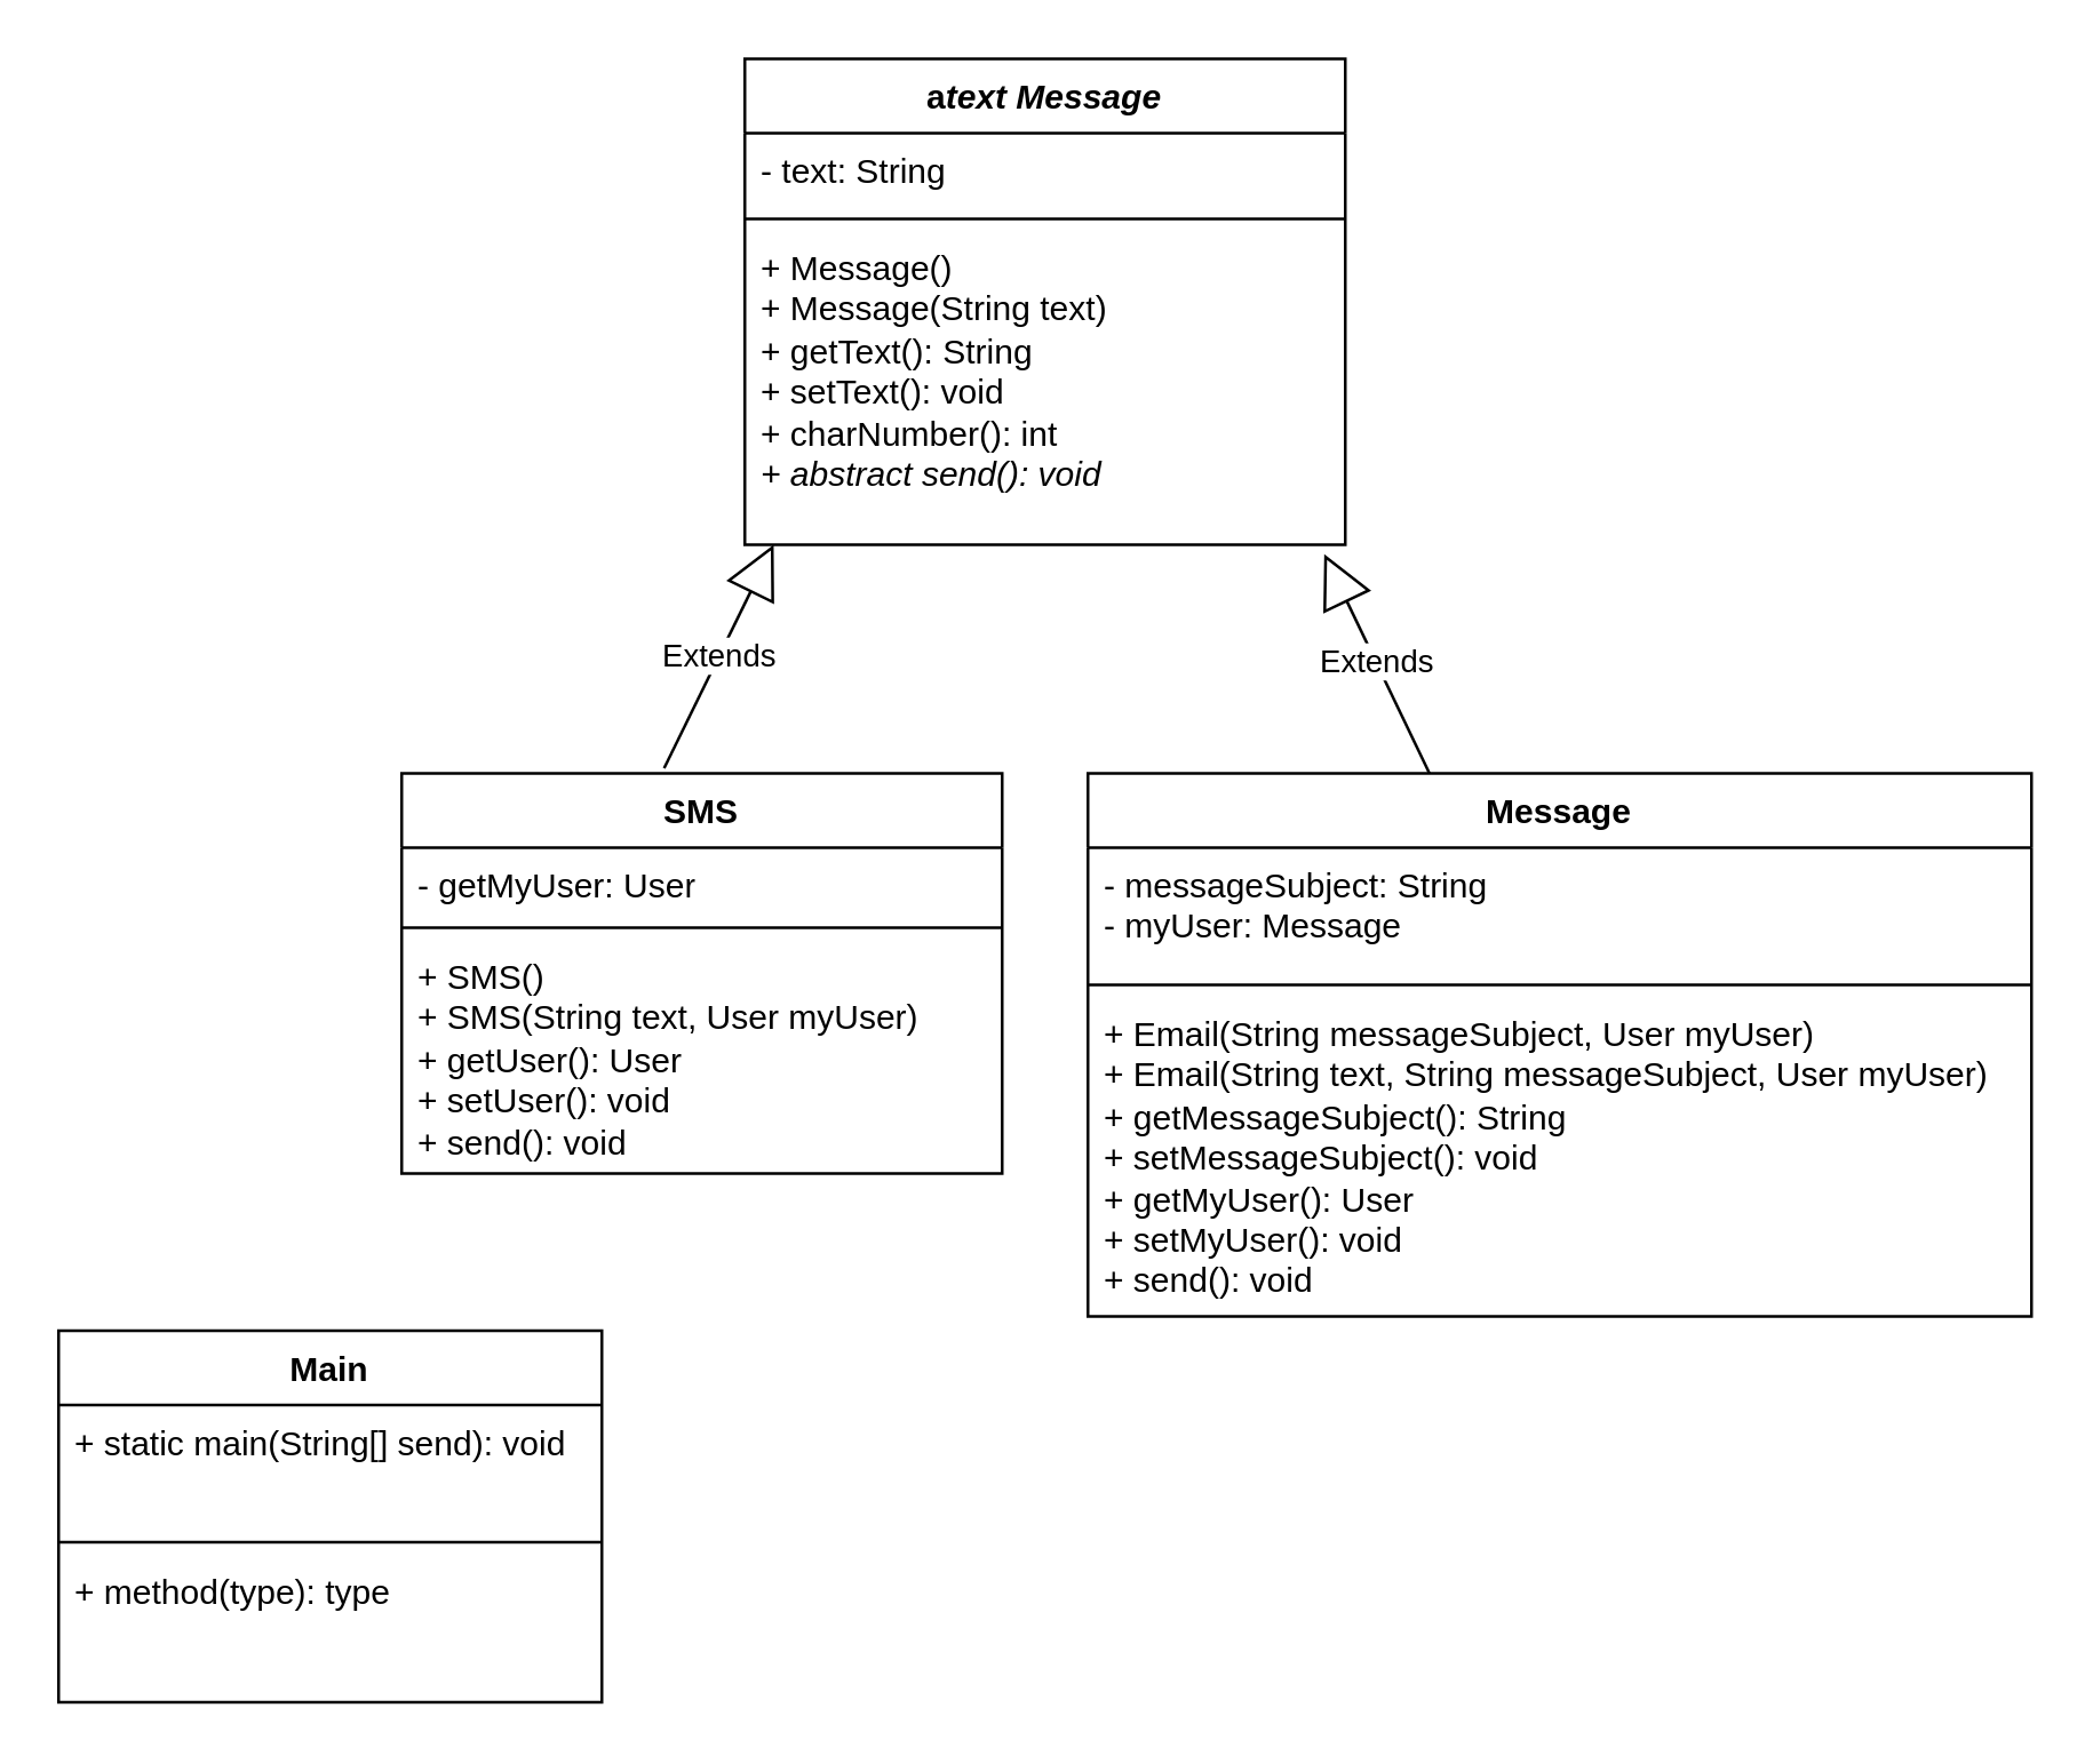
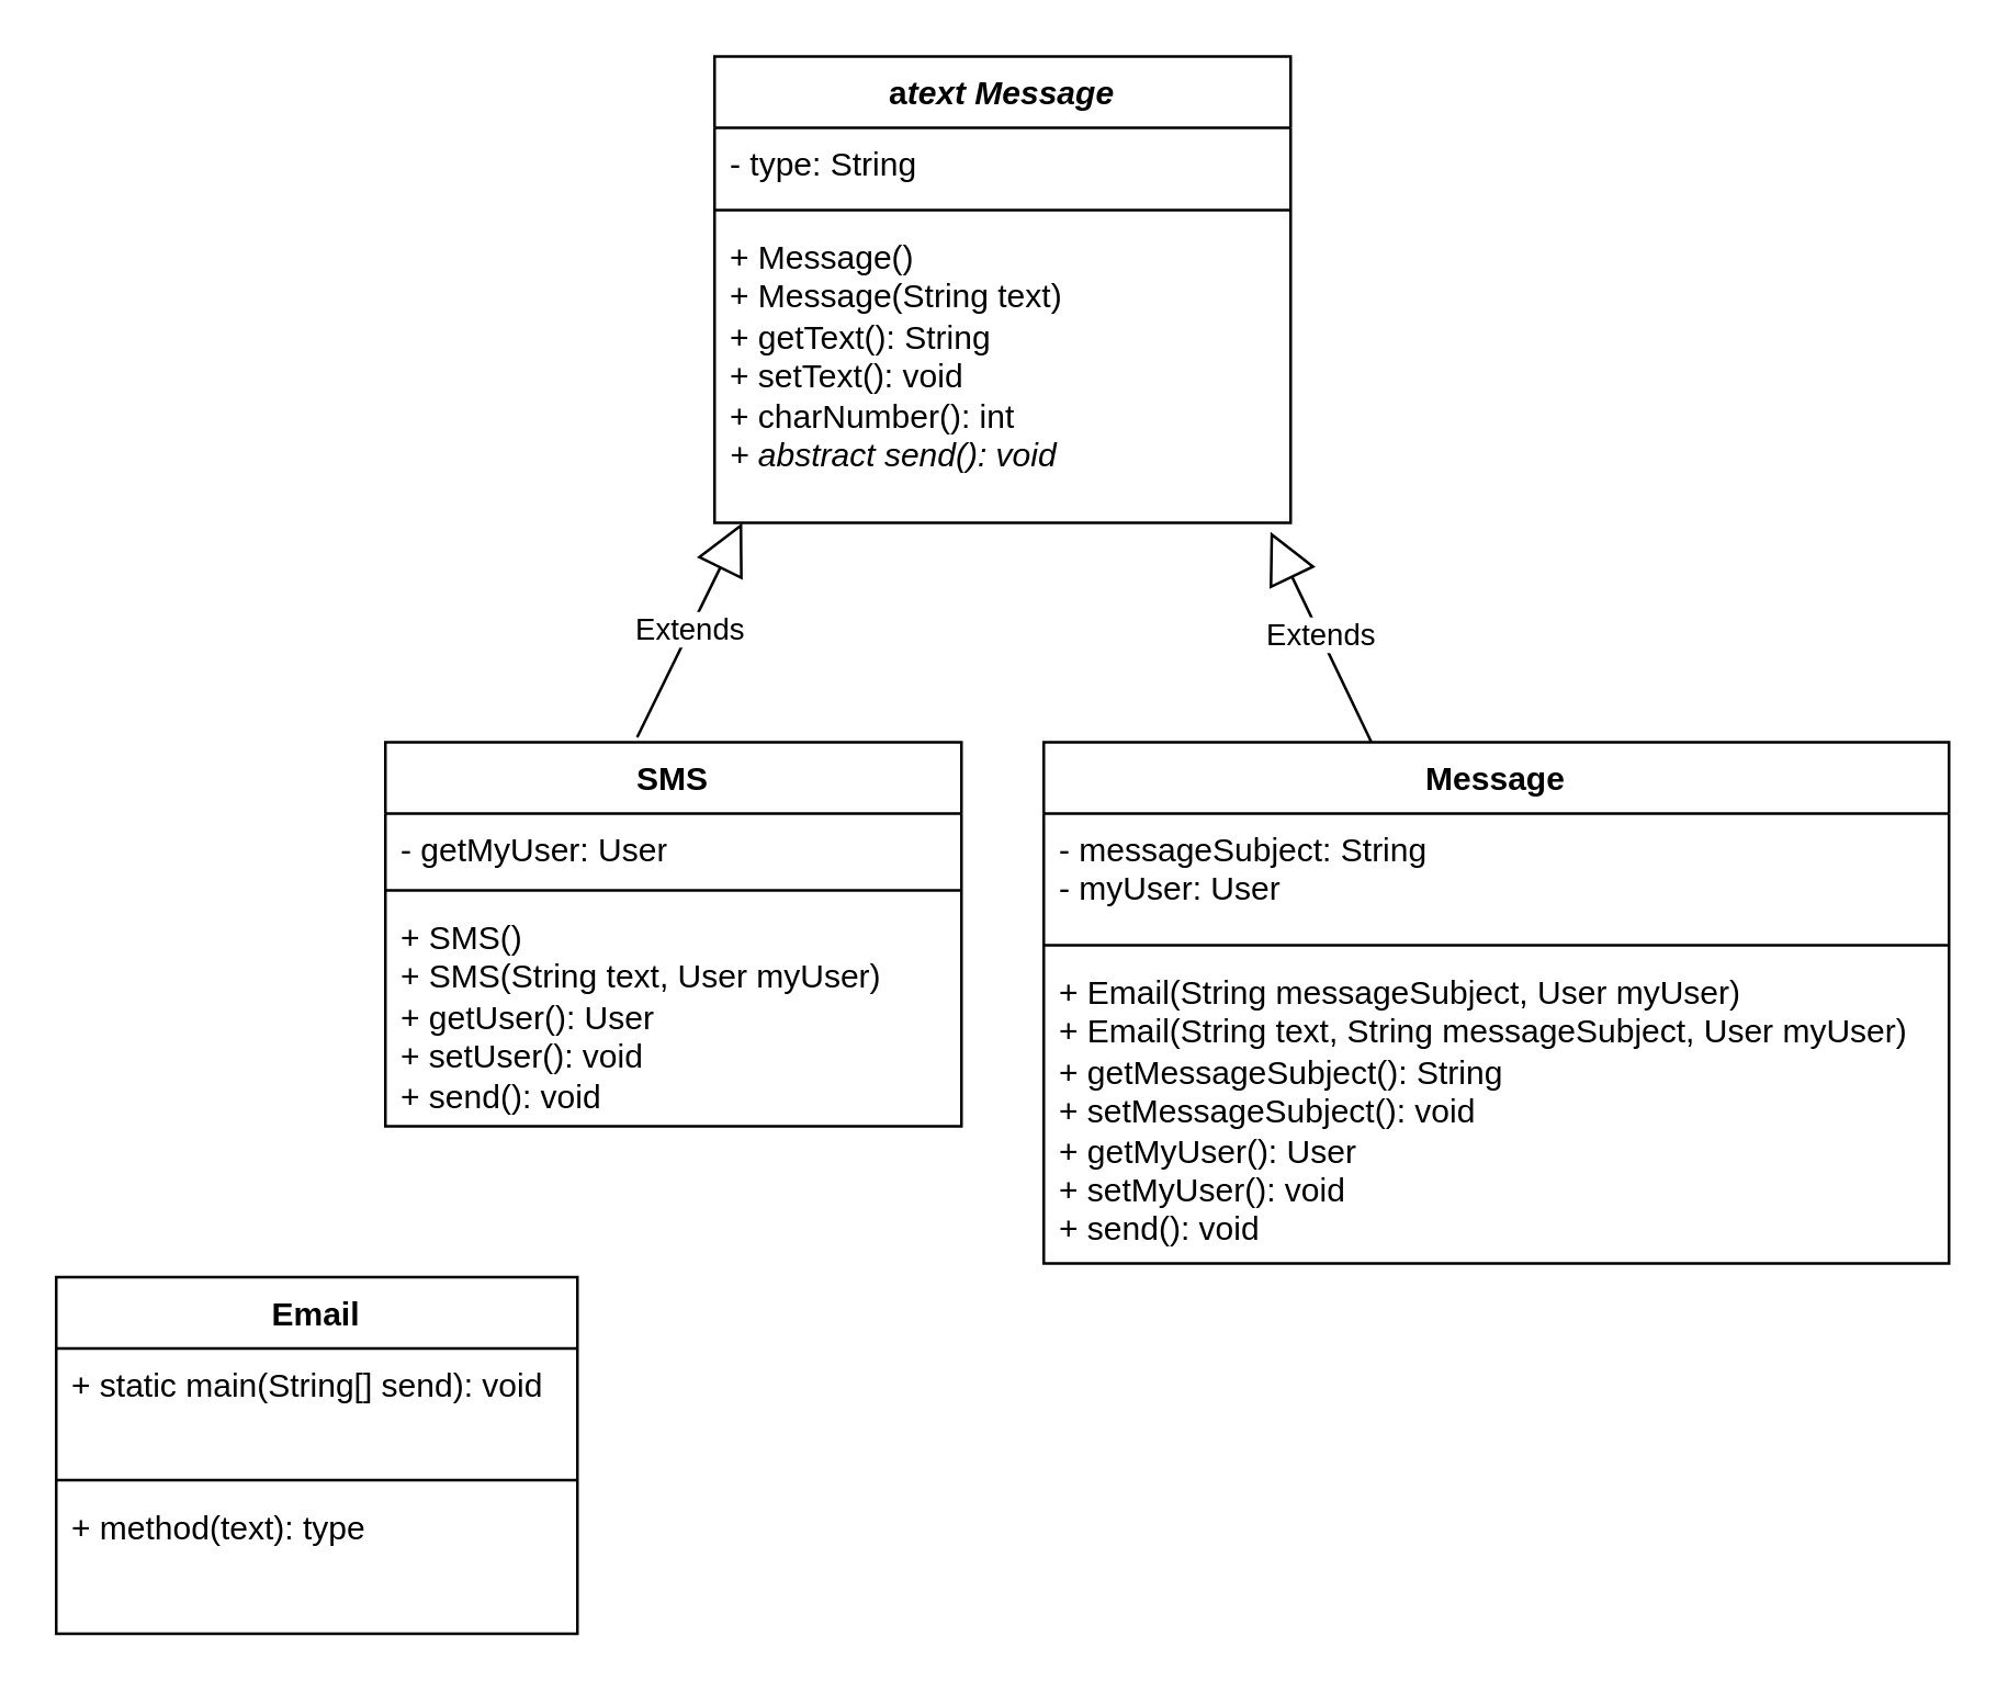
- <mxCell id="3" value="- text: String" style="text;strokeColor=none;fillColor=none;align=left;verticalAlign=top;spacingLeft=4;spacingRight=4;overflow=hidden;rotatable=0;points=[[0,0.5],[1,0.5]];portConstraint=eastwest;whiteSpace=wrap;html=1;" vertex="1" parent="2"><mxGeometry y="26" width="210" height="26" as="geometry" /></mxCell>
+ <mxCell id="3" value="- type: String" style="text;strokeColor=none;fillColor=none;align=left;verticalAlign=top;spacingLeft=4;spacingRight=4;overflow=hidden;rotatable=0;points=[[0,0.5],[1,0.5]];portConstraint=eastwest;whiteSpace=wrap;html=1;" vertex="1" parent="2"><mxGeometry y="26" width="210" height="26" as="geometry" /></mxCell>
- <mxCell id="11" value="&lt;div&gt;- messageSubject: String&lt;/div&gt;&lt;div&gt;- myUser: Message&lt;/div&gt;&lt;div&gt;&lt;br&gt;&lt;/div&gt;" style="text;strokeColor=none;fillColor=none;align=left;verticalAlign=top;spacingLeft=4;spacingRight=4;overflow=hidden;rotatable=0;points=[[0,0.5],[1,0.5]];portConstraint=eastwest;whiteSpace=wrap;html=1;" vertex="1" parent="10"><mxGeometry y="26" width="330" height="44" as="geometry" /></mxCell>
+ <mxCell id="11" value="&lt;div&gt;- messageSubject: String&lt;/div&gt;&lt;div&gt;- myUser: User&lt;/div&gt;&lt;div&gt;&lt;br&gt;&lt;/div&gt;" style="text;strokeColor=none;fillColor=none;align=left;verticalAlign=top;spacingLeft=4;spacingRight=4;overflow=hidden;rotatable=0;points=[[0,0.5],[1,0.5]];portConstraint=eastwest;whiteSpace=wrap;html=1;" vertex="1" parent="10"><mxGeometry y="26" width="330" height="44" as="geometry" /></mxCell>
- <mxCell id="14" value="Main" style="swimlane;fontStyle=1;align=center;verticalAlign=top;childLayout=stackLayout;horizontal=1;startSize=26;horizontalStack=0;resizeParent=1;resizeParentMax=0;resizeLast=0;collapsible=1;marginBottom=0;whiteSpace=wrap;html=1;" vertex="1" parent="1"><mxGeometry x="20" y="465" width="190" height="130" as="geometry" /></mxCell>
+ <mxCell id="14" value="Email" style="swimlane;fontStyle=1;align=center;verticalAlign=top;childLayout=stackLayout;horizontal=1;startSize=26;horizontalStack=0;resizeParent=1;resizeParentMax=0;resizeLast=0;collapsible=1;marginBottom=0;whiteSpace=wrap;html=1;" vertex="1" parent="1"><mxGeometry x="20" y="465" width="190" height="130" as="geometry" /></mxCell>
- <mxCell id="17" value="+ method(type): type" style="text;strokeColor=none;fillColor=none;align=left;verticalAlign=top;spacingLeft=4;spacingRight=4;overflow=hidden;rotatable=0;points=[[0,0.5],[1,0.5]];portConstraint=eastwest;whiteSpace=wrap;html=1;" vertex="1" parent="14"><mxGeometry y="78" width="190" height="52" as="geometry" /></mxCell>
+ <mxCell id="17" value="+ method(text): type" style="text;strokeColor=none;fillColor=none;align=left;verticalAlign=top;spacingLeft=4;spacingRight=4;overflow=hidden;rotatable=0;points=[[0,0.5],[1,0.5]];portConstraint=eastwest;whiteSpace=wrap;html=1;" vertex="1" parent="14"><mxGeometry y="78" width="190" height="52" as="geometry" /></mxCell>
